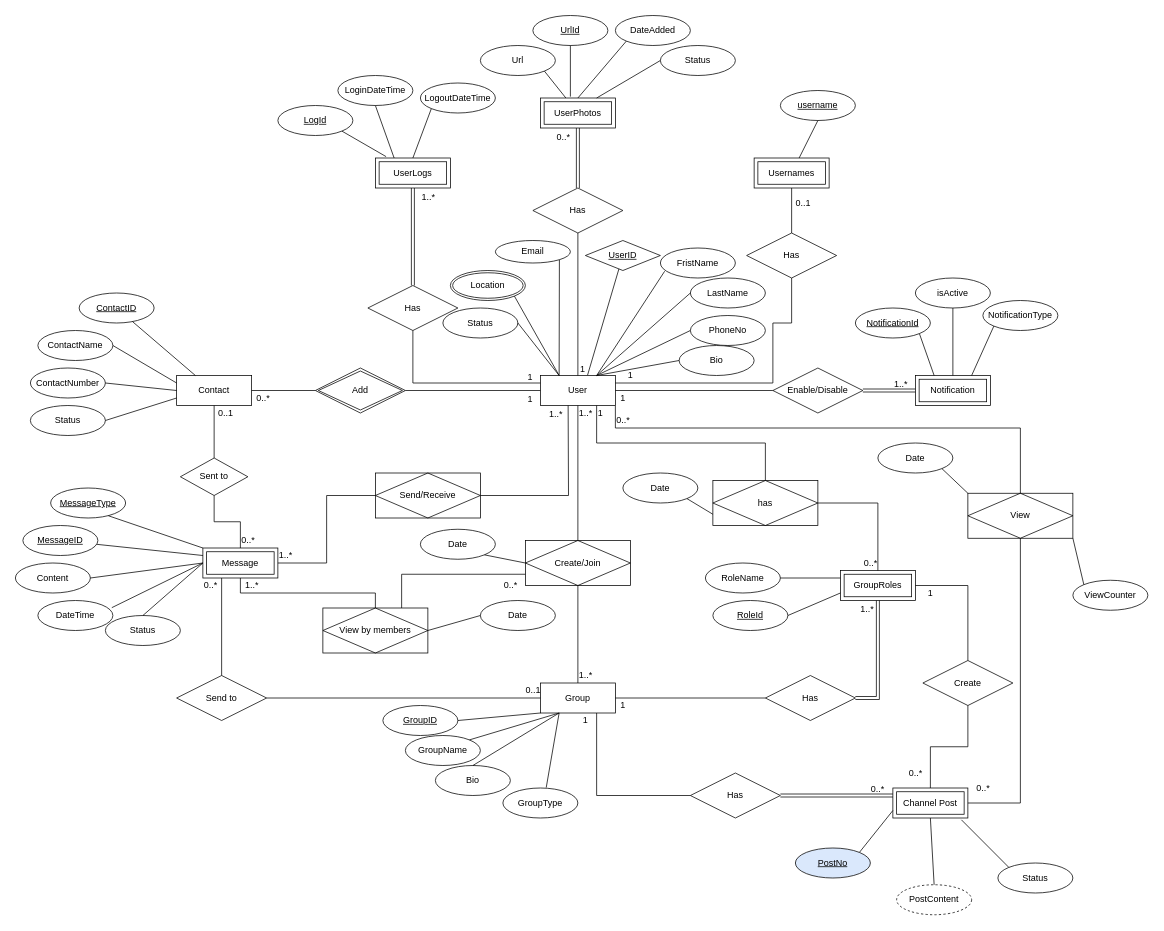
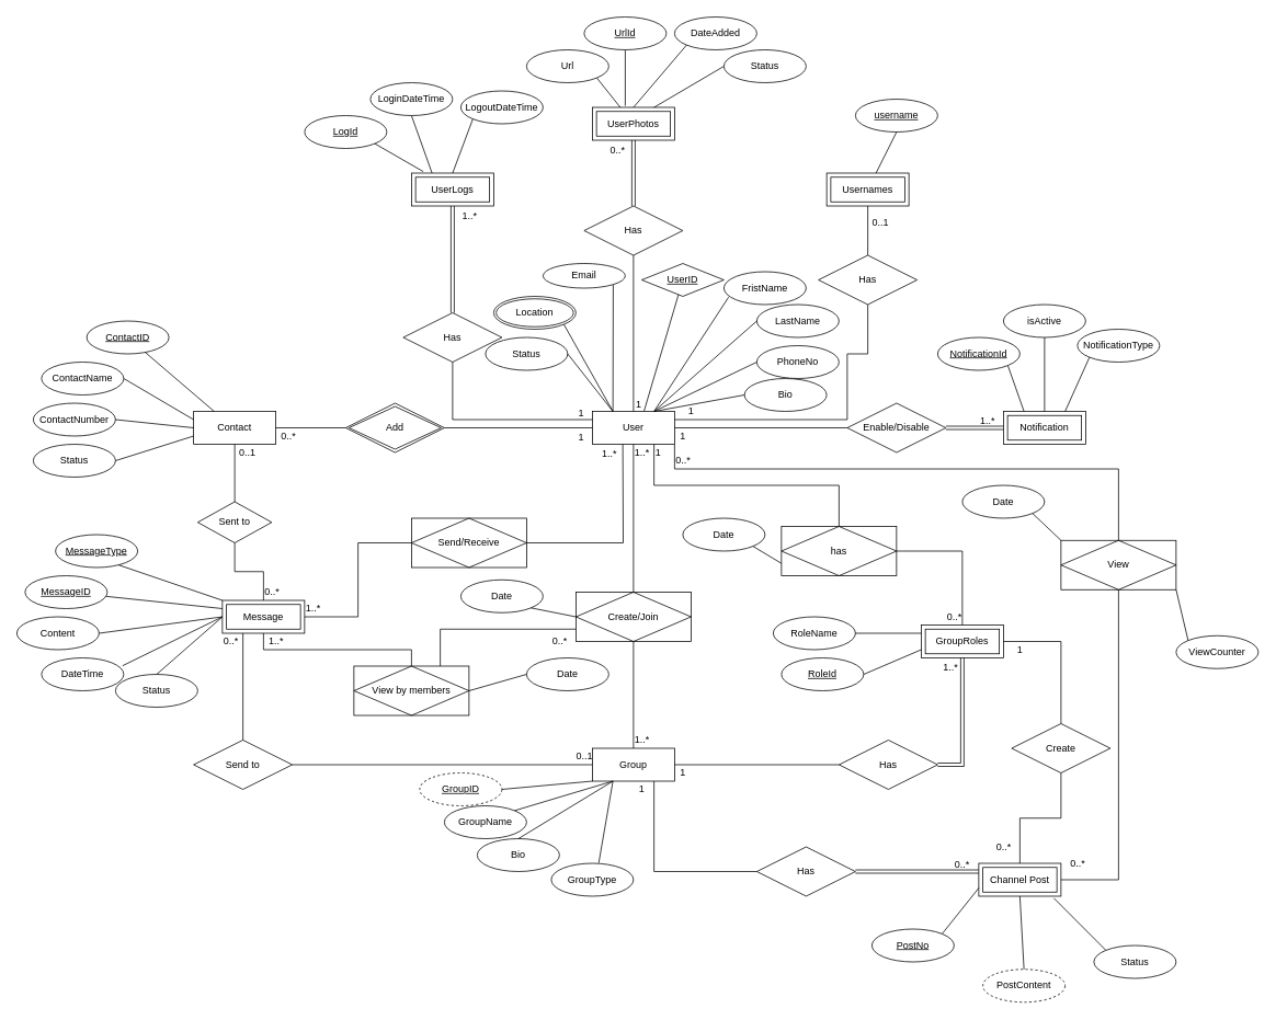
- <mxCell id="104" value="GroupID" style="ellipse;whiteSpace=wrap;html=1;align=center;fontStyle=4;" parent="1" vertex="1"><mxGeometry x="510" y="940" width="100" height="40" as="geometry" /></mxCell>
+ <mxCell id="104" value="GroupID" style="ellipse;whiteSpace=wrap;html=1;align=center;fontStyle=4;dashed=1;" parent="1" vertex="1"><mxGeometry x="510" y="940" width="100" height="40" as="geometry" /></mxCell>
- <mxCell id="100" value="PostNo" style="ellipse;whiteSpace=wrap;html=1;align=center;fontStyle=4;fillColor=#dae8fc;" parent="1" vertex="1"><mxGeometry x="1060" y="1130" width="100" height="40" as="geometry" /></mxCell>
+ <mxCell id="100" value="PostNo" style="ellipse;whiteSpace=wrap;html=1;align=center;fontStyle=4;" parent="1" vertex="1"><mxGeometry x="1060" y="1130" width="100" height="40" as="geometry" /></mxCell>
